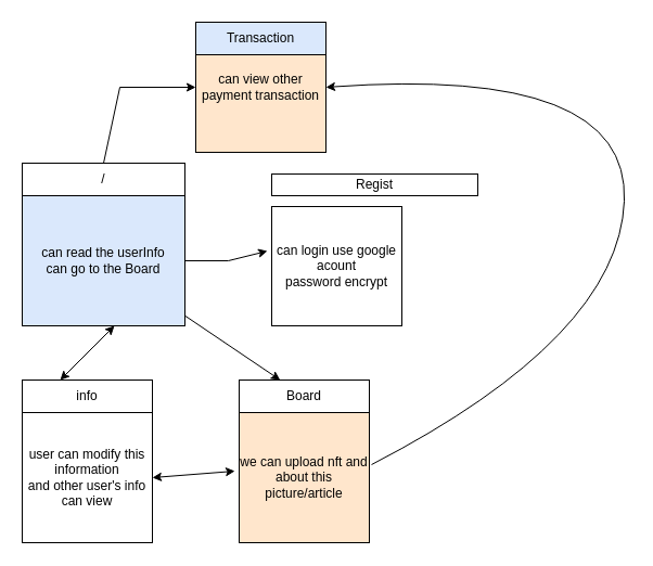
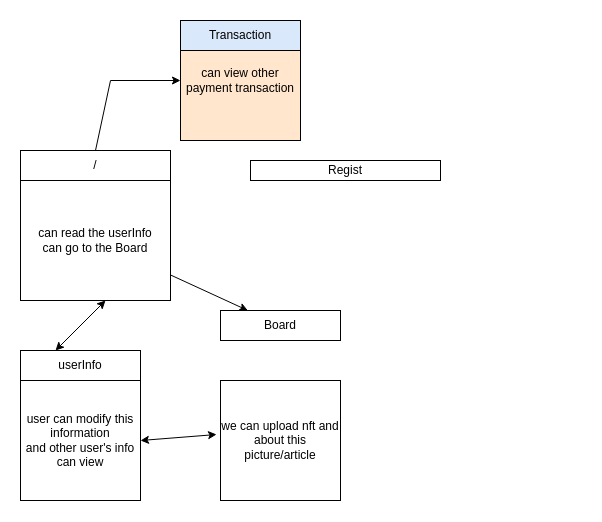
- <mxCell id="17" value="" style="curved=1;endArrow=classic;html=1;rounded=0;exitX=1.017;exitY=0.4;exitDx=0;exitDy=0;exitPerimeter=0;entryX=1;entryY=0.5;entryDx=0;entryDy=0;" edge="1" parent="1" source="6" target="14"><mxGeometry width="50" height="50" relative="1" as="geometry"><mxPoint x="420" y="310" as="sourcePoint" /><mxPoint x="490" y="100" as="targetPoint" /><Array as="points"><mxPoint x="570" y="310" /><mxPoint x="580" y="60" /></Array></mxGeometry></mxCell>
- <mxCell id="2" value="can read the userInfo&lt;br&gt;can go to the Board" style="rounded=0;whiteSpace=wrap;html=1;fillColor=#dae8fc;" vertex="1" parent="1"><mxGeometry x="20" y="180" width="150" height="120" as="geometry" /></mxCell>
+ <mxCell id="2" value="can read the userInfo&lt;br&gt;can go to the Board" style="rounded=0;whiteSpace=wrap;html=1;" vertex="1" parent="1"><mxGeometry x="20" y="180" width="150" height="120" as="geometry" /></mxCell>
- <mxCell id="10" value="" style="endArrow=classic;html=1;rounded=0;entryX=-0.033;entryY=0.373;entryDx=0;entryDy=0;entryPerimeter=0;" edge="1" parent="1" source="2" target="4"><mxGeometry width="50" height="50" relative="1" as="geometry"><mxPoint x="183.5" y="250" as="sourcePoint" /><mxPoint x="233.5" y="200" as="targetPoint" /><Array as="points"><mxPoint x="210" y="240" /></Array></mxGeometry></mxCell>
- <mxCell id="4" value="can login use google acount&lt;br&gt;password encrypt" style="rounded=0;whiteSpace=wrap;html=1;" vertex="1" parent="1"><mxGeometry x="250" y="190" width="120" height="110" as="geometry" /></mxCell>
- <mxCell id="9" value="info" style="rounded=0;whiteSpace=wrap;html=1;" vertex="1" parent="1"><mxGeometry x="20" y="350" width="120" height="30" as="geometry" /></mxCell>
+ <mxCell id="9" value="userInfo" style="rounded=0;whiteSpace=wrap;html=1;" vertex="1" parent="1"><mxGeometry x="20" y="350" width="120" height="30" as="geometry" /></mxCell>
- <mxCell id="7" value="Board" style="rounded=0;whiteSpace=wrap;html=1;" vertex="1" parent="1"><mxGeometry x="220" y="350" width="120" height="30" as="geometry" /></mxCell>
+ <mxCell id="7" value="Board" style="rounded=0;whiteSpace=wrap;html=1;" vertex="1" parent="1"><mxGeometry x="220" y="310" width="120" height="30" as="geometry" /></mxCell>
- <mxCell id="6" value="we can upload nft and about this picture/article" style="whiteSpace=wrap;html=1;aspect=fixed;fillColor=#ffe6cc;" vertex="1" parent="1"><mxGeometry x="220" y="380" width="120" height="120" as="geometry" /></mxCell>
+ <mxCell id="6" value="we can upload nft and about this picture/article" style="whiteSpace=wrap;html=1;aspect=fixed;" vertex="1" parent="1"><mxGeometry x="220" y="380" width="120" height="120" as="geometry" /></mxCell>
